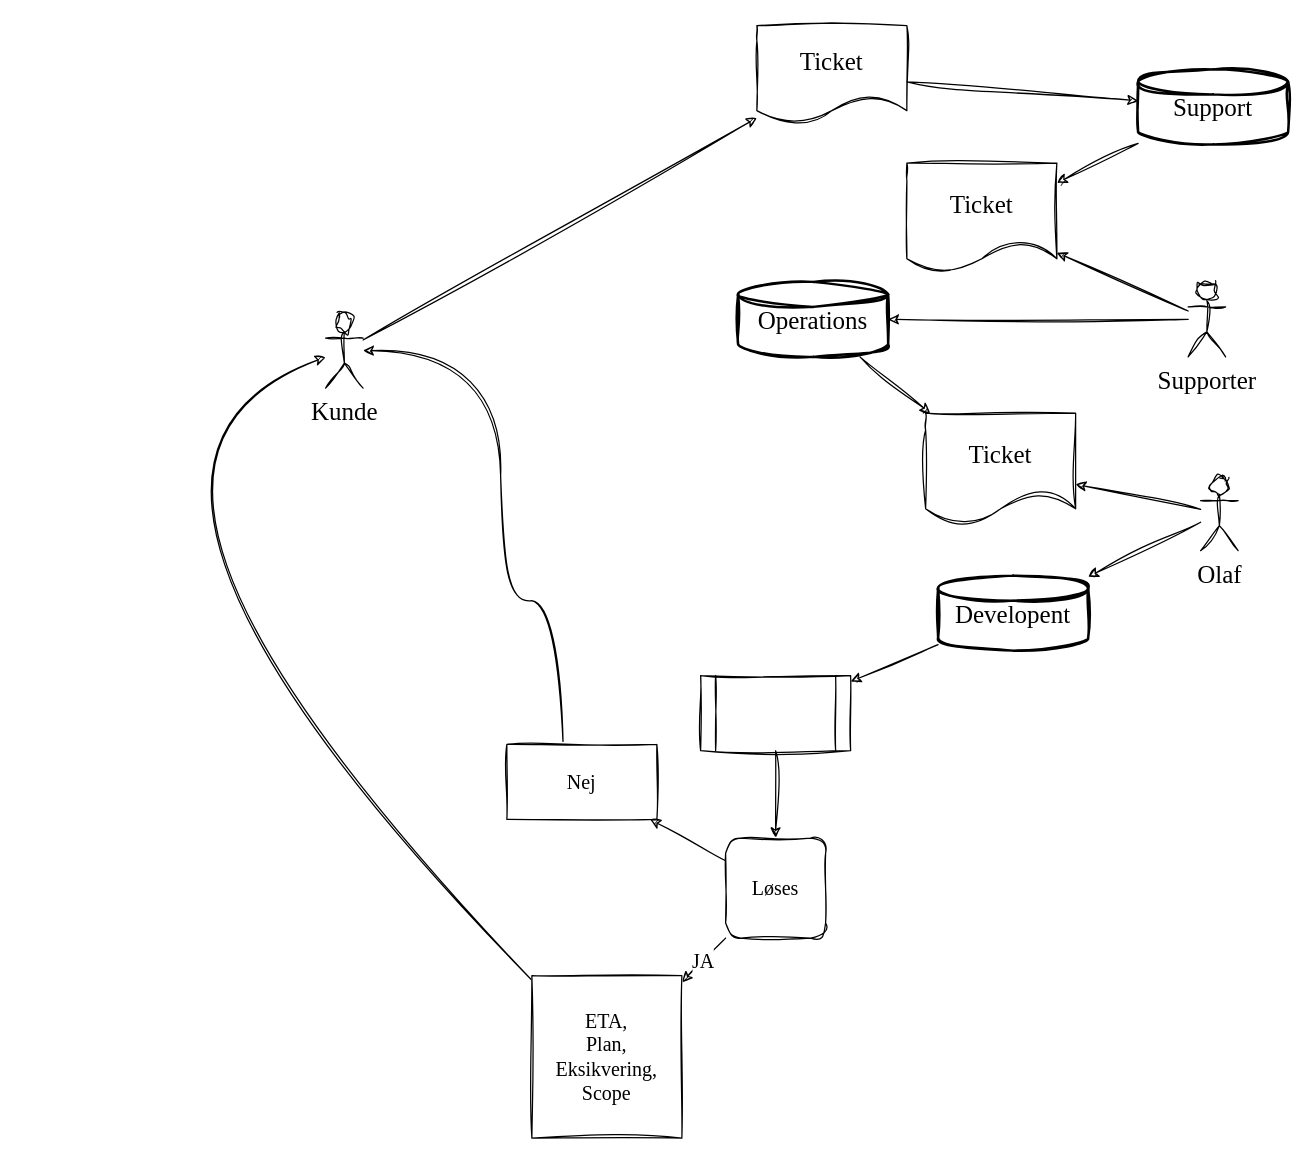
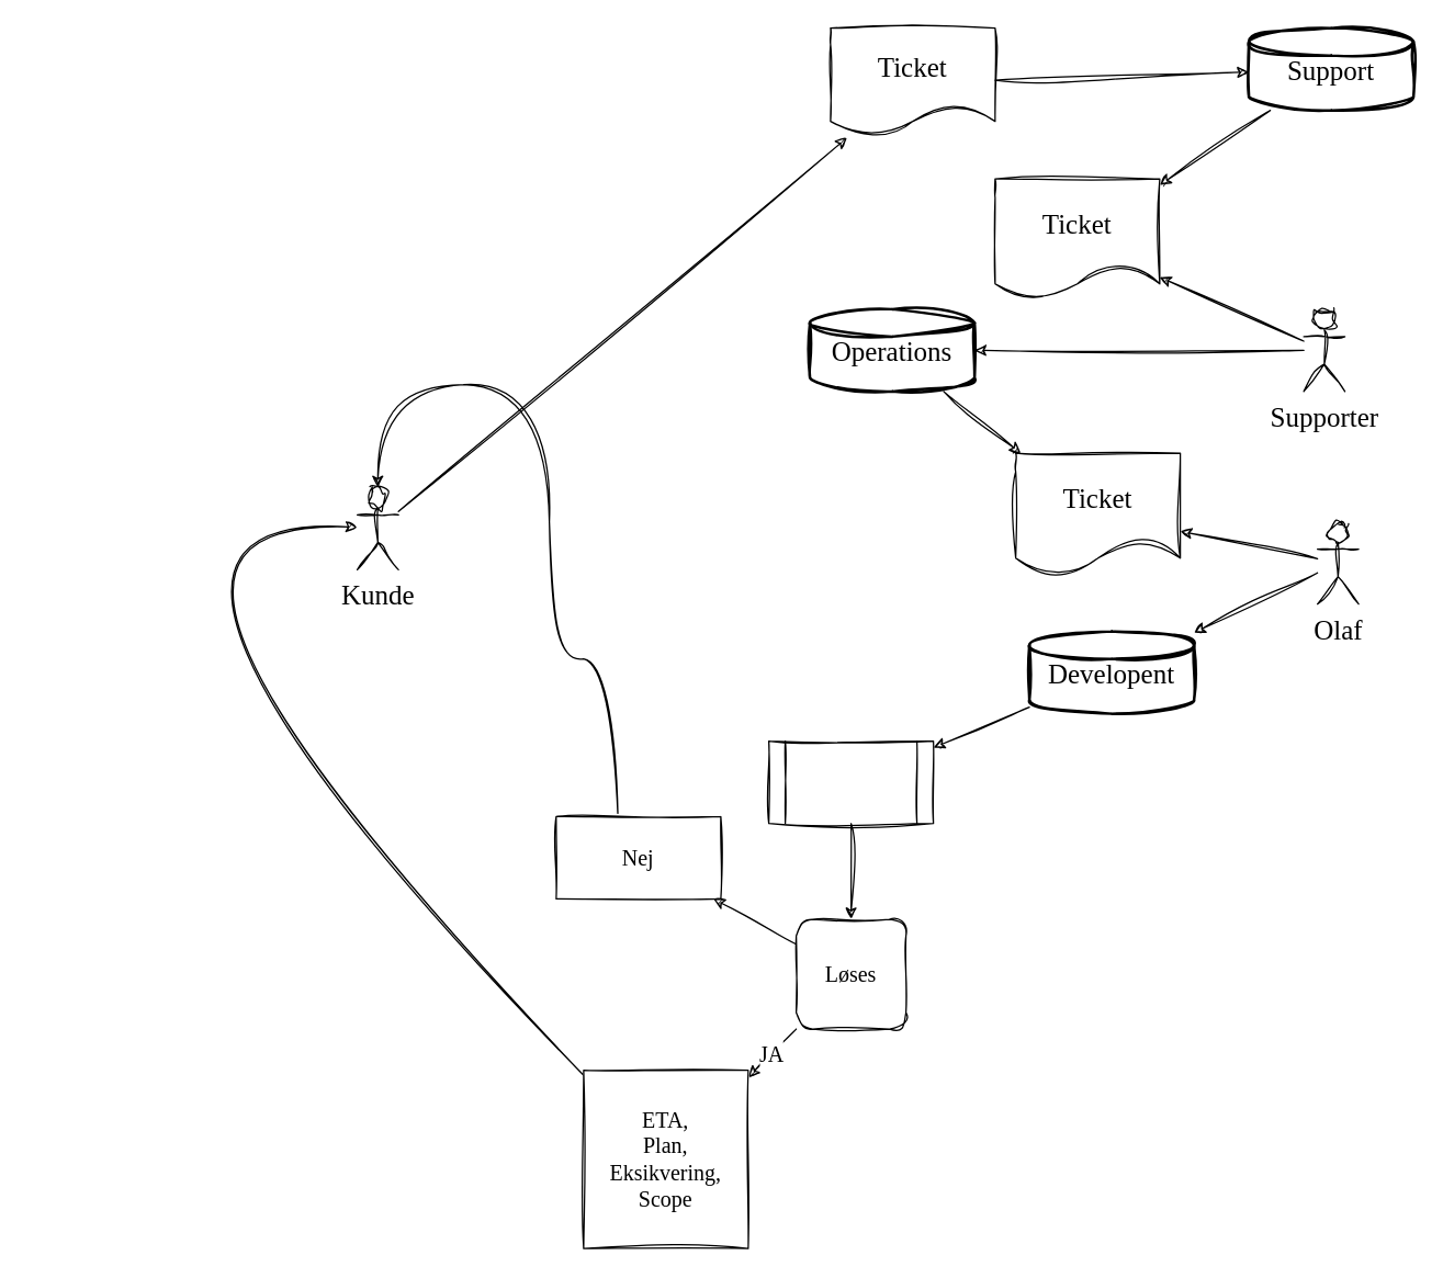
- <mxCell id="3" value="Support" style="strokeWidth=2;html=1;shape=mxgraph.flowchart.database;whiteSpace=wrap;sketch=1;hachureGap=4;jiggle=2;curveFitting=1;fontFamily=Architects Daughter;fontSource=https%3A%2F%2Ffonts.googleapis.com%2Fcss%3Ffamily%3DArchitects%2BDaughter;fontSize=20;" vertex="1" parent="1"><mxGeometry x="910" y="55" width="120" height="60" as="geometry" /></mxCell>
+ <mxCell id="3" value="Support" style="strokeWidth=2;html=1;shape=mxgraph.flowchart.database;whiteSpace=wrap;sketch=1;hachureGap=4;jiggle=2;curveFitting=1;fontFamily=Architects Daughter;fontSource=https%3A%2F%2Ffonts.googleapis.com%2Fcss%3Ffamily%3DArchitects%2BDaughter;fontSize=20;" vertex="1" parent="1"><mxGeometry x="910" y="20" width="120" height="60" as="geometry" /></mxCell>
- <mxCell id="5" value="Kunde" style="shape=umlActor;verticalLabelPosition=bottom;verticalAlign=top;html=1;outlineConnect=0;sketch=1;hachureGap=4;jiggle=2;curveFitting=1;fontFamily=Architects Daughter;fontSource=https%3A%2F%2Ffonts.googleapis.com%2Fcss%3Ffamily%3DArchitects%2BDaughter;fontSize=20;" vertex="1" parent="1"><mxGeometry x="260" y="250" width="30" height="60" as="geometry" /></mxCell>
+ <mxCell id="5" value="Kunde" style="shape=umlActor;verticalLabelPosition=bottom;verticalAlign=top;html=1;outlineConnect=0;sketch=1;hachureGap=4;jiggle=2;curveFitting=1;fontFamily=Architects Daughter;fontSource=https%3A%2F%2Ffonts.googleapis.com%2Fcss%3Ffamily%3DArchitects%2BDaughter;fontSize=20;" vertex="1" parent="1"><mxGeometry x="260" y="355" width="30" height="60" as="geometry" /></mxCell>
